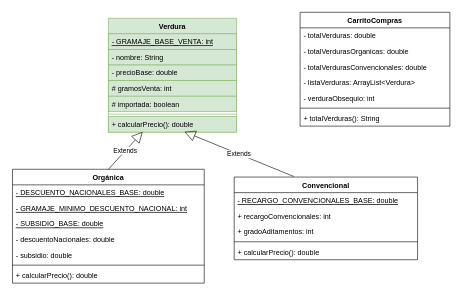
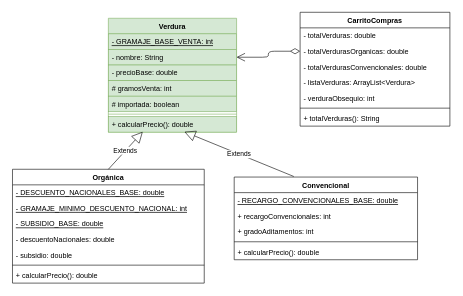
+ <mxCell id="32" value="" style="endArrow=open;html=1;endSize=12;startArrow=diamondThin;startSize=14;startFill=0;edgeStyle=orthogonalEdgeStyle;align=left;verticalAlign=bottom;exitX=0;exitY=0.5;exitDx=0;exitDy=0;entryX=1;entryY=0.5;entryDx=0;entryDy=0;" parent="1" source="26" target="4" edge="1"><mxGeometry x="-0.692" y="-9" relative="1" as="geometry"><mxPoint x="270" y="110" as="sourcePoint" /><mxPoint x="430" y="110" as="targetPoint" /><mxPoint as="offset" /></mxGeometry></mxCell>
